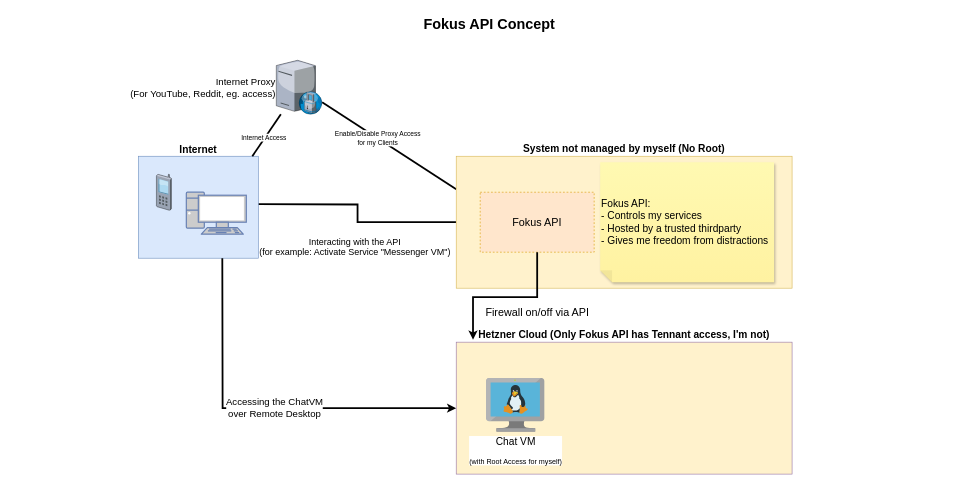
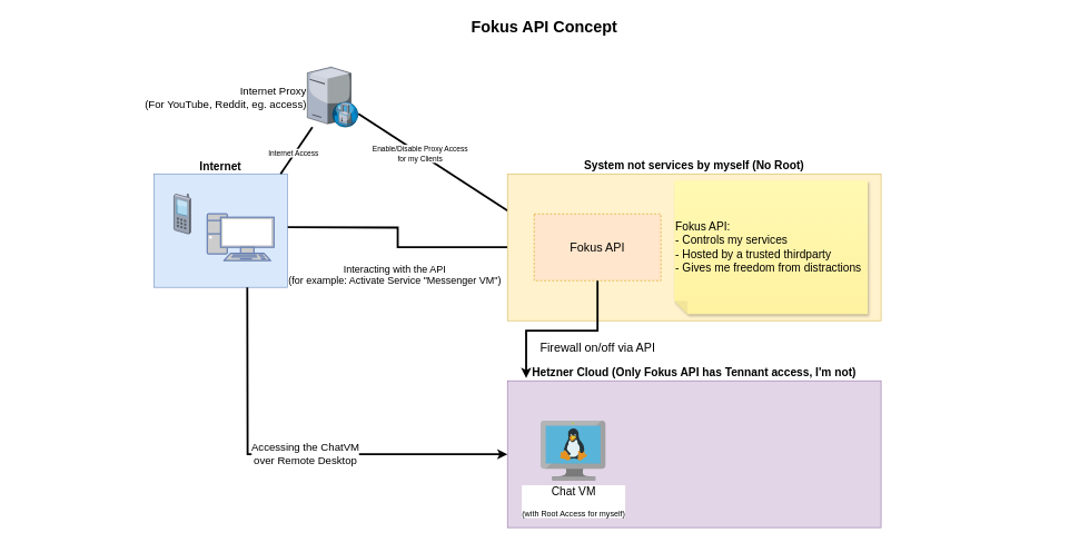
- <mxCell id="7" value="System not managed by myself (No Root)" style="rounded=0;whiteSpace=wrap;html=1;labelPosition=center;verticalLabelPosition=top;align=center;verticalAlign=bottom;fontSize=17;fontStyle=1;fillColor=#fff2cc;strokeColor=#d6b656;" vertex="1" parent="1"><mxGeometry x="760" y="260" width="560" height="220" as="geometry" /></mxCell>
+ <mxCell id="7" value="System not services by myself (No Root)" style="rounded=0;whiteSpace=wrap;html=1;labelPosition=center;verticalLabelPosition=top;align=center;verticalAlign=bottom;fontSize=17;fontStyle=1;fillColor=#fff2cc;strokeColor=#d6b656;" vertex="1" parent="1"><mxGeometry x="760" y="260" width="560" height="220" as="geometry" /></mxCell>
- <mxCell id="21" value="&lt;div style=&quot;font-size: 17px;&quot;&gt;Fokus API:&lt;/div&gt;&lt;div style=&quot;font-size: 17px;&quot;&gt;- Controls my services&lt;/div&gt;&lt;div style=&quot;font-size: 17px;&quot;&gt;- Hosted by a trusted thirdparty&lt;/div&gt;&lt;div style=&quot;font-size: 17px;&quot;&gt;- Gives me freedom from distractions&lt;br style=&quot;font-size: 17px;&quot;&gt;&lt;/div&gt;" style="shape=note;whiteSpace=wrap;html=1;backgroundOutline=1;fontColor=#000000;darkOpacity=0.05;fillColor=#FFF9B2;strokeColor=none;fillStyle=solid;direction=west;gradientDirection=north;gradientColor=#FFF2A1;shadow=1;size=20;pointerEvents=1;fontSize=17;labelPosition=center;verticalLabelPosition=middle;align=left;verticalAlign=middle;" vertex="1" parent="1"><mxGeometry x="1000" y="270" width="290" height="200" as="geometry" /></mxCell>
+ <mxCell id="21" value="&lt;div style=&quot;font-size: 17px;&quot;&gt;Fokus API:&lt;/div&gt;&lt;div style=&quot;font-size: 17px;&quot;&gt;- Controls my services&lt;/div&gt;&lt;div style=&quot;font-size: 17px;&quot;&gt;- Hosted by a trusted thirdparty&lt;/div&gt;&lt;div style=&quot;font-size: 17px;&quot;&gt;- Gives me freedom from distractions&lt;br style=&quot;font-size: 17px;&quot;&gt;&lt;/div&gt;" style="shape=note;whiteSpace=wrap;html=1;backgroundOutline=1;fontColor=#000000;darkOpacity=0.05;fillColor=#FFF9B2;strokeColor=none;fillStyle=solid;direction=west;gradientDirection=north;gradientColor=#FFF2A1;shadow=1;size=20;pointerEvents=1;fontSize=17;labelPosition=center;verticalLabelPosition=middle;align=left;verticalAlign=middle;" vertex="1" parent="1"><mxGeometry x="1010" y="270" width="290" height="200" as="geometry" /></mxCell>
- <mxCell id="14" value="Hetzner Cloud (Only Fokus API has Tennant access, I'm not)" style="rounded=0;whiteSpace=wrap;html=1;labelPosition=center;verticalLabelPosition=top;align=center;verticalAlign=bottom;fontSize=17;fontStyle=1;fillColor=#fff2cc;strokeColor=#9673a6;" vertex="1" parent="1"><mxGeometry x="760" y="570" width="560" height="220" as="geometry" /></mxCell>
+ <mxCell id="14" value="Hetzner Cloud (Only Fokus API has Tennant access, I'm not)" style="rounded=0;whiteSpace=wrap;html=1;labelPosition=center;verticalLabelPosition=top;align=center;verticalAlign=bottom;fontSize=17;fontStyle=1;fillColor=#e1d5e7;strokeColor=#9673a6;" vertex="1" parent="1"><mxGeometry x="760" y="570" width="560" height="220" as="geometry" /></mxCell>
